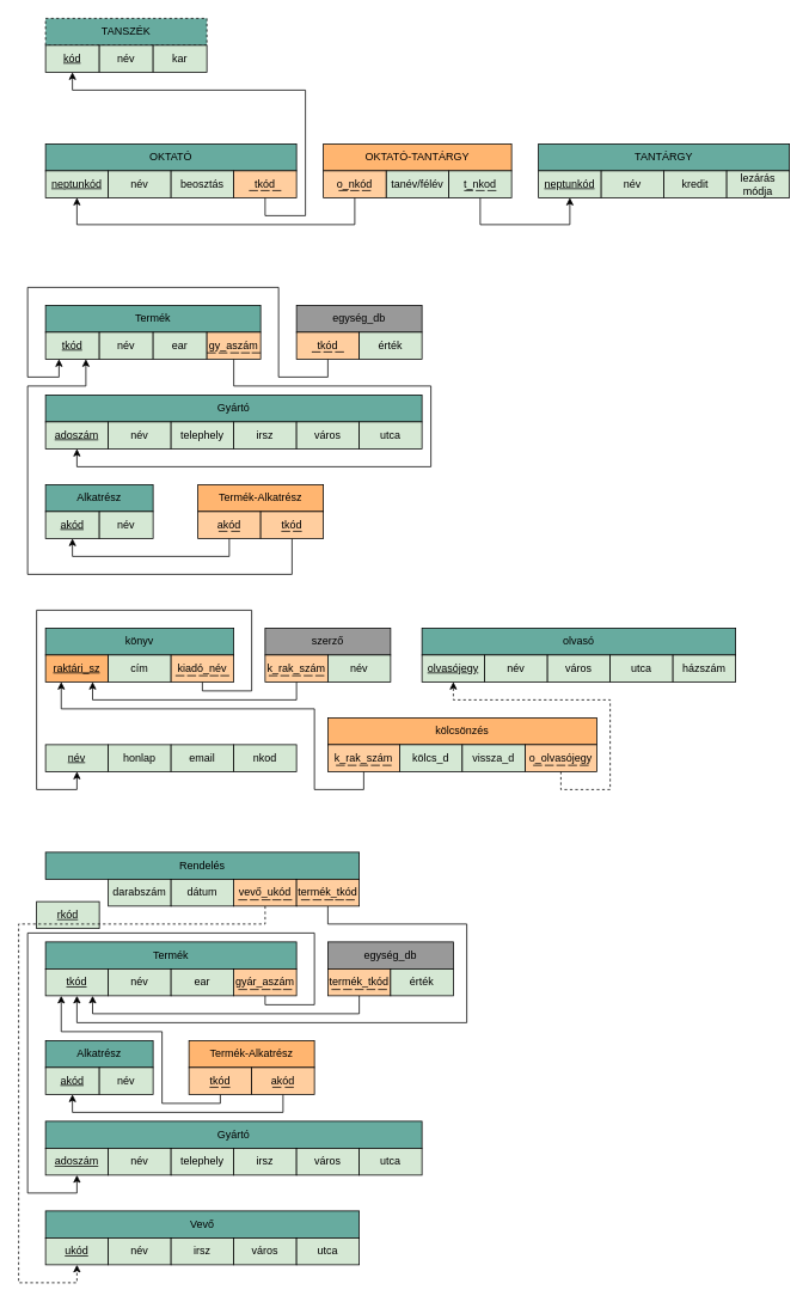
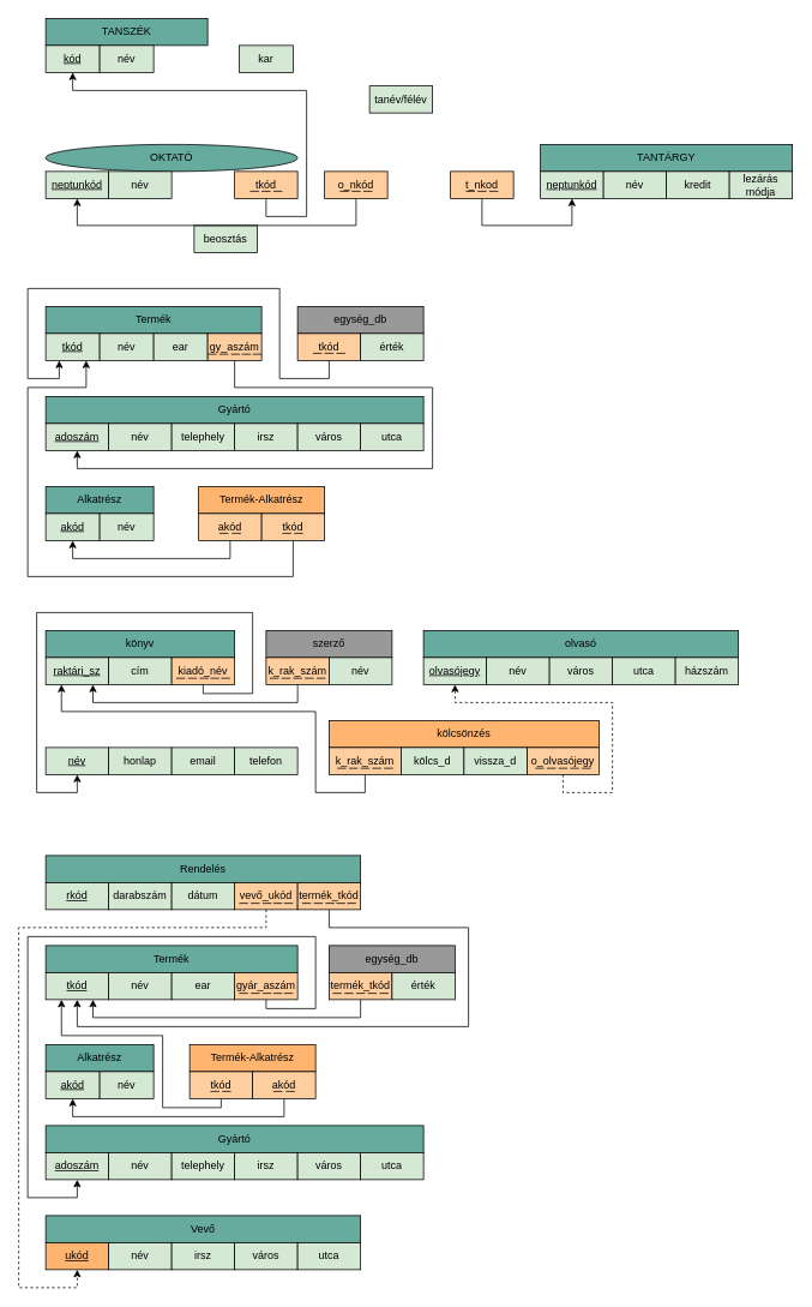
- <mxCell id="48" value="TANSZÉK" style="rounded=0;whiteSpace=wrap;html=1;fillColor=#67AB9F;dashed=1;" vertex="1" parent="1"><mxGeometry x="50" y="20" width="180" height="30" as="geometry" /></mxCell>
+ <mxCell id="48" value="TANSZÉK" style="rounded=0;whiteSpace=wrap;html=1;fillColor=#67AB9F;" vertex="1" parent="1"><mxGeometry x="50" y="20" width="180" height="30" as="geometry" /></mxCell>
- <mxCell id="51" value="&lt;div&gt;kar&lt;/div&gt;" style="rounded=0;whiteSpace=wrap;html=1;fillColor=#D5E8D4;" vertex="1" parent="1"><mxGeometry x="170" y="50" width="60" height="30" as="geometry" /></mxCell>
+ <mxCell id="51" value="&lt;div&gt;kar&lt;/div&gt;" style="rounded=0;whiteSpace=wrap;html=1;fillColor=#D5E8D4;" vertex="1" parent="1"><mxGeometry x="265" y="50" width="60" height="30" as="geometry" /></mxCell>
- <mxCell id="52" value="OKTATÓ" style="rounded=0;whiteSpace=wrap;html=1;fillColor=#67AB9F;" vertex="1" parent="1"><mxGeometry x="50" y="160" width="280" height="30" as="geometry" /></mxCell>
+ <mxCell id="52" value="OKTATÓ" style="ellipse;whiteSpace=wrap;html=1;fillColor=#67AB9F;" vertex="1" parent="1"><mxGeometry x="50" y="160" width="280" height="30" as="geometry" /></mxCell>
- <mxCell id="66" value="OKTATÓ-TANTÁRGY" style="rounded=0;whiteSpace=wrap;html=1;fillColor=#FFB570;" vertex="1" parent="1"><mxGeometry x="360" y="160" width="210" height="30" as="geometry" /></mxCell>
- <mxCell id="55" value="beosztás" style="rounded=0;whiteSpace=wrap;html=1;fillColor=#D5E8D4;" vertex="1" parent="1"><mxGeometry x="190" width="70" height="30" as="geometry" y="190" /></mxCell>
+ <mxCell id="55" value="beosztás" style="rounded=0;whiteSpace=wrap;html=1;fillColor=#D5E8D4;" vertex="1" parent="1"><mxGeometry x="215" y="250" width="70" height="30" as="geometry" /></mxCell>
- <mxCell id="67" value="tanév/félév" style="rounded=0;whiteSpace=wrap;html=1;fillColor=#D5E8D4;" vertex="1" parent="1"><mxGeometry x="430" width="70" height="30" as="geometry" y="190" /></mxCell>
+ <mxCell id="67" value="tanév/félév" style="rounded=0;whiteSpace=wrap;html=1;fillColor=#D5E8D4;" vertex="1" parent="1"><mxGeometry x="410" y="95" width="70" height="30" as="geometry" /></mxCell>
- <mxCell id="69" value="t_nkod" style="rounded=0;whiteSpace=wrap;html=1;fillColor=#d5e8d4;" vertex="1" parent="1"><mxGeometry x="500" width="70" height="30" as="geometry" y="190" /></mxCell>
+ <mxCell id="69" value="t_nkod" style="rounded=0;whiteSpace=wrap;html=1;fillColor=#FFCE9F;" vertex="1" parent="1"><mxGeometry x="500" width="70" height="30" as="geometry" y="190" /></mxCell>
- <mxCell id="3" value="&lt;u&gt;raktári_sz&lt;/u&gt;" style="rounded=0;whiteSpace=wrap;html=1;fillColor=#ffb570;" vertex="1" parent="1"><mxGeometry x="50" y="730" width="70" height="30" as="geometry" /></mxCell>
+ <mxCell id="3" value="&lt;u&gt;raktári_sz&lt;/u&gt;" style="rounded=0;whiteSpace=wrap;html=1;fillColor=#D5E8D4;" vertex="1" parent="1"><mxGeometry x="50" y="730" width="70" height="30" as="geometry" /></mxCell>
- <mxCell id="21" value="nkod" style="rounded=0;whiteSpace=wrap;html=1;fillColor=#D5E8D4;" vertex="1" parent="1"><mxGeometry y="830" width="70" height="30" as="geometry" x="260" /></mxCell>
+ <mxCell id="21" value="telefon" style="rounded=0;whiteSpace=wrap;html=1;fillColor=#D5E8D4;" vertex="1" parent="1"><mxGeometry y="830" width="70" height="30" as="geometry" x="260" /></mxCell>
- <mxCell id="116" value="&lt;u&gt;rkód&lt;/u&gt;" style="rounded=0;whiteSpace=wrap;html=1;fillColor=#D5E8D4;" vertex="1" parent="1"><mxGeometry x="40" y="1005" width="70" height="30" as="geometry" /></mxCell>
+ <mxCell id="116" value="&lt;u&gt;rkód&lt;/u&gt;" style="rounded=0;whiteSpace=wrap;html=1;fillColor=#D5E8D4;" vertex="1" parent="1"><mxGeometry x="50" y="980" width="70" height="30" as="geometry" /></mxCell>
- <mxCell id="169" value="&lt;u&gt;ukód&lt;/u&gt;" style="rounded=0;whiteSpace=wrap;html=1;fillColor=#D5E8D4;" vertex="1" parent="1"><mxGeometry x="50" y="1380" width="70" height="30" as="geometry" /></mxCell>
+ <mxCell id="169" value="&lt;u&gt;ukód&lt;/u&gt;" style="rounded=0;whiteSpace=wrap;html=1;fillColor=#ffb570;" vertex="1" parent="1"><mxGeometry x="50" y="1380" width="70" height="30" as="geometry" /></mxCell>
